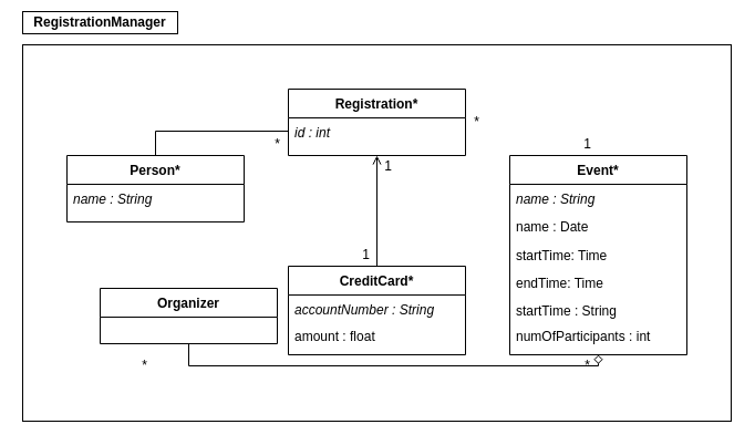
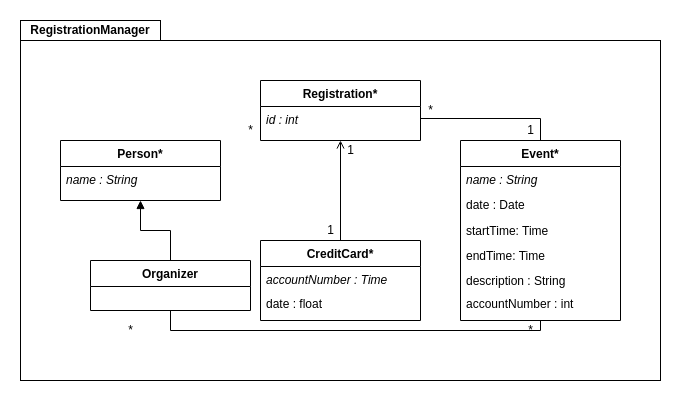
- <mxCell id="22" value="&lt;span style=&quot;font-weight: 700&quot;&gt;RegistrationManager&lt;/span&gt;" style="rounded=0;whiteSpace=wrap;html=1;fillColor=none;" vertex="1" parent="1"><mxGeometry x="20" y="10" width="140" height="20" as="geometry" /></mxCell>
+ <mxCell id="22" value="&lt;span style=&quot;font-weight: 700&quot;&gt;RegistrationManager&lt;/span&gt;" style="rounded=0;whiteSpace=wrap;html=1;fillColor=none;" vertex="1" parent="1"><mxGeometry x="20" y="20" width="140" height="20" as="geometry" /></mxCell>
- <mxCell id="4" style="edgeStyle=orthogonalEdgeStyle;rounded=0;orthogonalLoop=1;jettySize=auto;html=1;exitX=0.5;exitY=0;exitDx=0;exitDy=0;entryX=0;entryY=0.5;entryDx=0;entryDy=0;endArrow=none;endFill=0;startArrow=none;startFill=0;" edge="1" parent="1" source="32" target="6"><mxGeometry relative="1" as="geometry" /></mxCell>
+ <mxCell id="8" style="edgeStyle=orthogonalEdgeStyle;rounded=0;orthogonalLoop=1;jettySize=auto;html=1;exitX=0.5;exitY=0;exitDx=0;exitDy=0;entryX=1;entryY=0.5;entryDx=0;entryDy=0;endArrow=none;endFill=0;startArrow=none;startFill=0;" edge="1" parent="1" source="26" target="6"><mxGeometry relative="1" as="geometry" /></mxCell>
- <mxCell id="28" value="name : Date&#10;" style="text;align=left;verticalAlign=top;spacingLeft=4;spacingRight=4;overflow=hidden;rotatable=0;points=[[0,0.5],[1,0.5]];portConstraint=eastwest;" vertex="1" parent="26"><mxGeometry y="51.412" width="160" height="25.412" as="geometry" /></mxCell>
+ <mxCell id="28" value="date : Date&#10;" style="text;align=left;verticalAlign=top;spacingLeft=4;spacingRight=4;overflow=hidden;rotatable=0;points=[[0,0.5],[1,0.5]];portConstraint=eastwest;" vertex="1" parent="26"><mxGeometry y="51.412" width="160" height="25.412" as="geometry" /></mxCell>
+ <mxCell id="3" style="edgeStyle=orthogonalEdgeStyle;rounded=0;orthogonalLoop=1;jettySize=auto;html=1;exitX=0.5;exitY=0;exitDx=0;exitDy=0;entryX=0.5;entryY=1;entryDx=0;entryDy=0;endArrow=block;endFill=1;" edge="1" parent="1" source="13" target="32"><mxGeometry relative="1" as="geometry" /></mxCell>
- <mxCell id="10" value="accountNumber : String&#10;" style="text;align=left;verticalAlign=top;spacingLeft=4;spacingRight=4;overflow=hidden;rotatable=0;points=[[0,0.5],[1,0.5]];portConstraint=eastwest;fontStyle=2" vertex="1" parent="9"><mxGeometry y="26" width="160" height="24" as="geometry" /></mxCell>
+ <mxCell id="10" value="accountNumber : Time&#10;" style="text;align=left;verticalAlign=top;spacingLeft=4;spacingRight=4;overflow=hidden;rotatable=0;points=[[0,0.5],[1,0.5]];portConstraint=eastwest;fontStyle=2" vertex="1" parent="9"><mxGeometry y="26" width="160" height="24" as="geometry" /></mxCell>
- <mxCell id="25" value="startTime : String" style="text;align=left;verticalAlign=top;spacingLeft=4;spacingRight=4;overflow=hidden;rotatable=0;points=[[0,0.5],[1,0.5]];portConstraint=eastwest;" vertex="1" parent="24"><mxGeometry y="127.059" width="160" height="25.412" as="geometry" /></mxCell>
+ <mxCell id="25" value="description : String" style="text;align=left;verticalAlign=top;spacingLeft=4;spacingRight=4;overflow=hidden;rotatable=0;points=[[0,0.5],[1,0.5]];portConstraint=eastwest;" vertex="1" parent="24"><mxGeometry y="127.059" width="160" height="25.412" as="geometry" /></mxCell>
- <mxCell id="11" value="amount : float" style="text;align=left;verticalAlign=top;spacingLeft=4;spacingRight=4;overflow=hidden;rotatable=0;points=[[0,0.5],[1,0.5]];portConstraint=eastwest;" vertex="1" parent="9"><mxGeometry y="50" width="160" height="24" as="geometry" /></mxCell>
+ <mxCell id="11" value="date : float" style="text;align=left;verticalAlign=top;spacingLeft=4;spacingRight=4;overflow=hidden;rotatable=0;points=[[0,0.5],[1,0.5]];portConstraint=eastwest;" vertex="1" parent="9"><mxGeometry y="50" width="160" height="24" as="geometry" /></mxCell>
- <mxCell id="31" value="numOfParticipants : int" style="text;align=left;verticalAlign=top;spacingLeft=4;spacingRight=4;overflow=hidden;rotatable=0;points=[[0,0.5],[1,0.5]];portConstraint=eastwest;" vertex="1" parent="23"><mxGeometry y="140" width="160" height="24" as="geometry" /></mxCell>
+ <mxCell id="31" value="accountNumber : int" style="text;align=left;verticalAlign=top;spacingLeft=4;spacingRight=4;overflow=hidden;rotatable=0;points=[[0,0.5],[1,0.5]];portConstraint=eastwest;" vertex="1" parent="23"><mxGeometry y="140" width="160" height="24" as="geometry" /></mxCell>
- <mxCell id="12" style="edgeStyle=orthogonalEdgeStyle;rounded=0;comic=0;orthogonalLoop=1;jettySize=auto;html=1;exitX=0.5;exitY=1;exitDx=0;exitDy=0;entryX=0.5;entryY=1;entryDx=0;entryDy=0;startArrow=none;startFill=0;endArrow=diamond;endFill=0;endSize=6;targetPerimeterSpacing=0;strokeWidth=1;" edge="1" parent="1" source="13" target="26"><mxGeometry relative="1" as="geometry" /></mxCell>
+ <mxCell id="12" style="edgeStyle=orthogonalEdgeStyle;rounded=0;comic=0;orthogonalLoop=1;jettySize=auto;html=1;exitX=0.5;exitY=1;exitDx=0;exitDy=0;entryX=0.5;entryY=1;entryDx=0;entryDy=0;startArrow=none;startFill=0;endArrow=none;endFill=0;endSize=6;targetPerimeterSpacing=0;strokeWidth=1;" edge="1" parent="1" source="13" target="26"><mxGeometry relative="1" as="geometry" /></mxCell>
